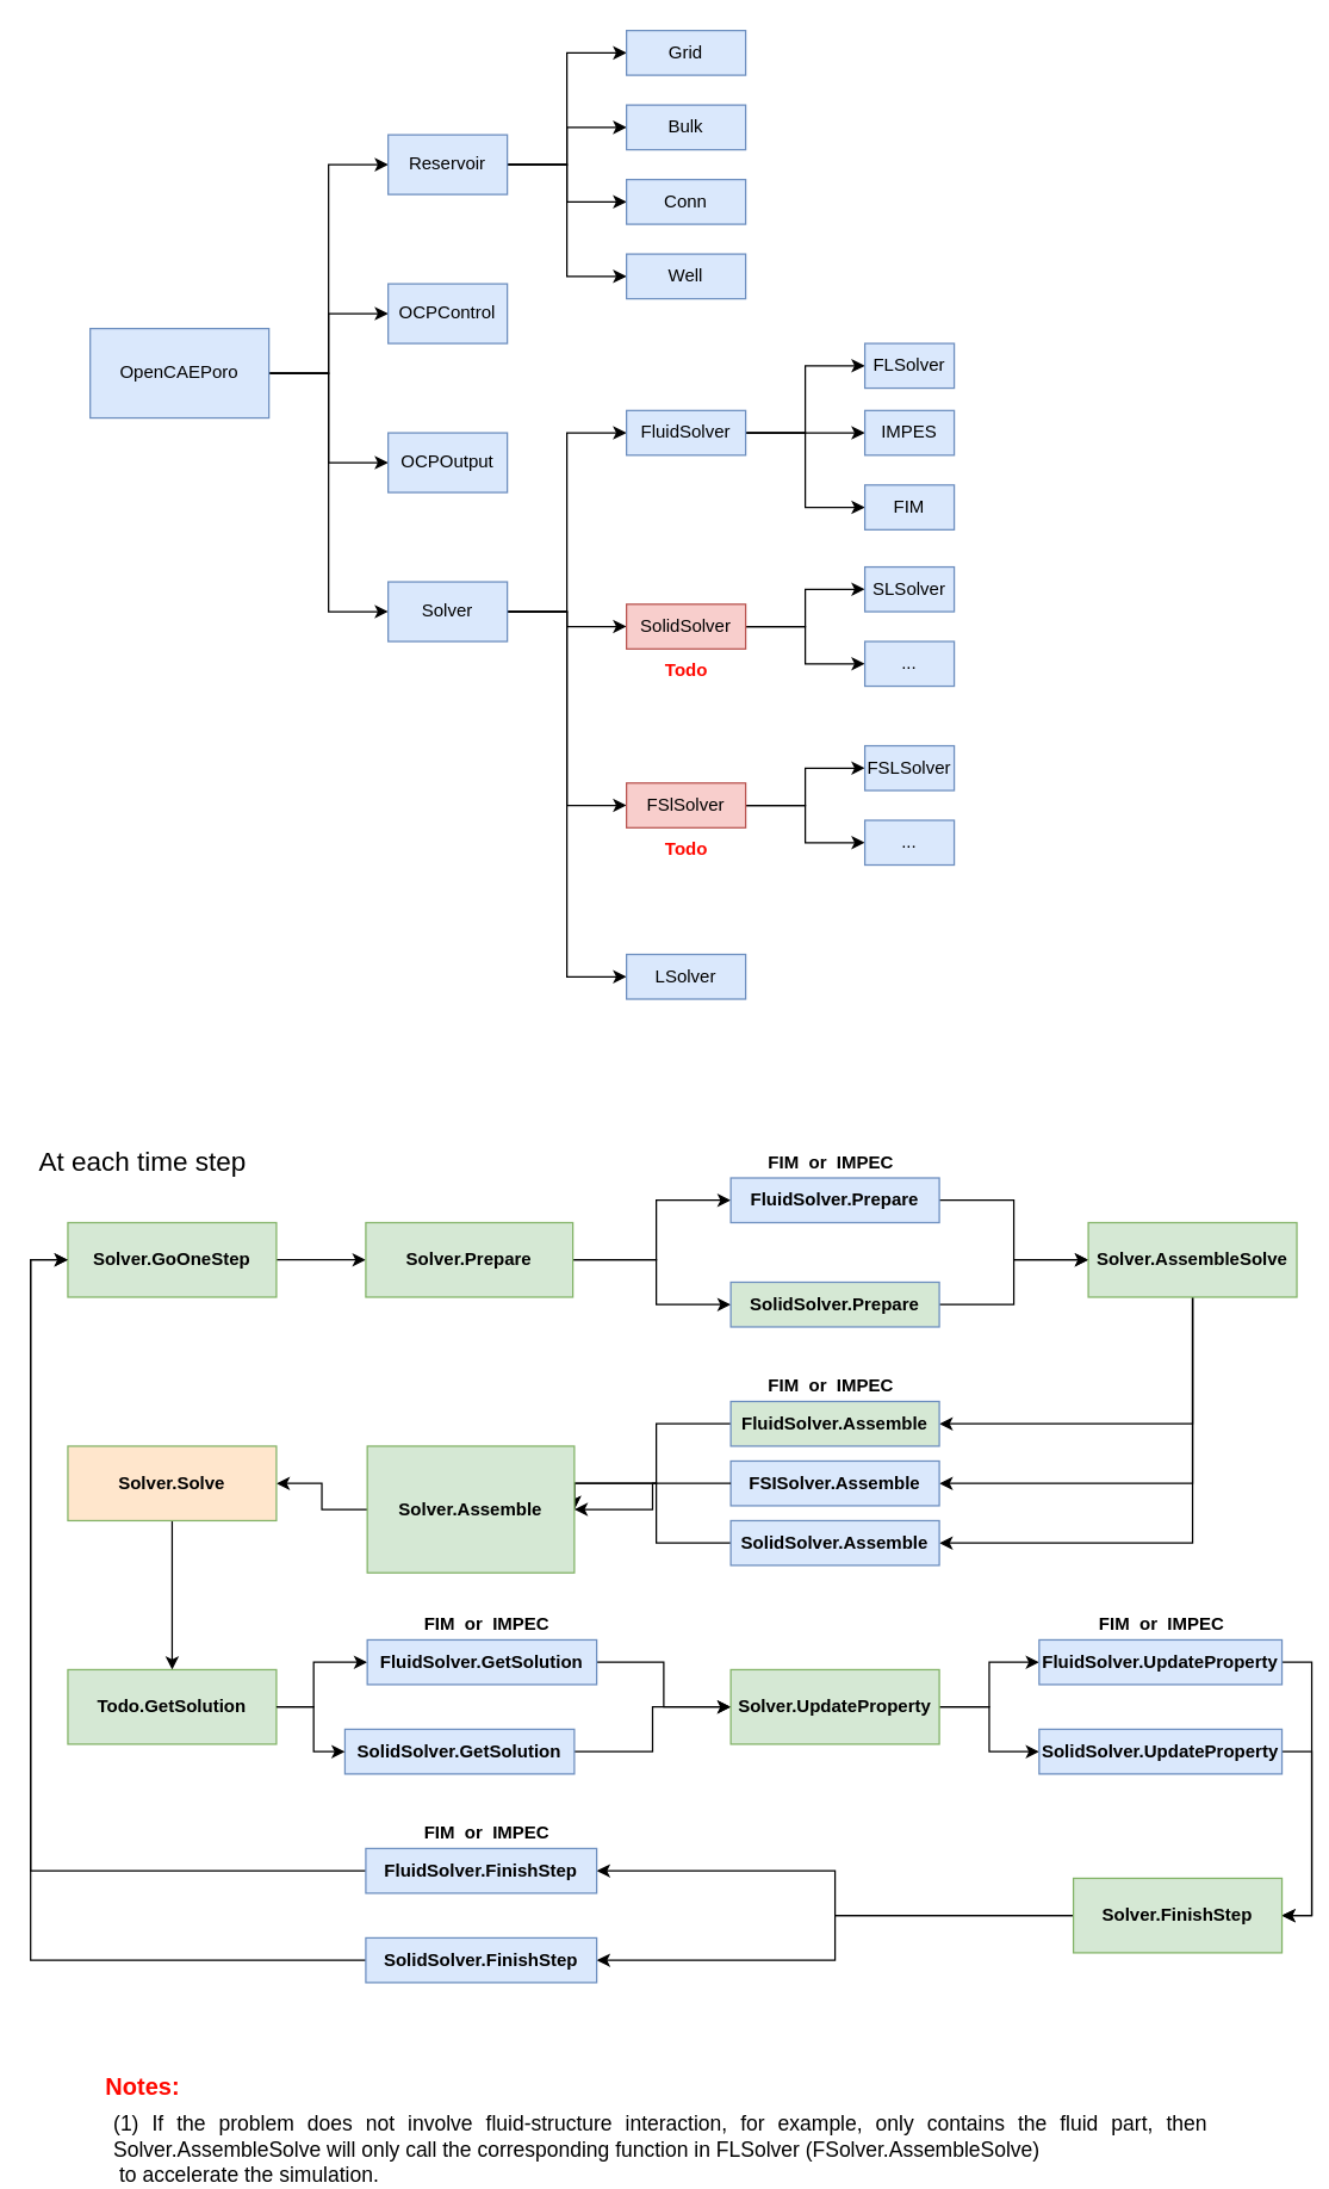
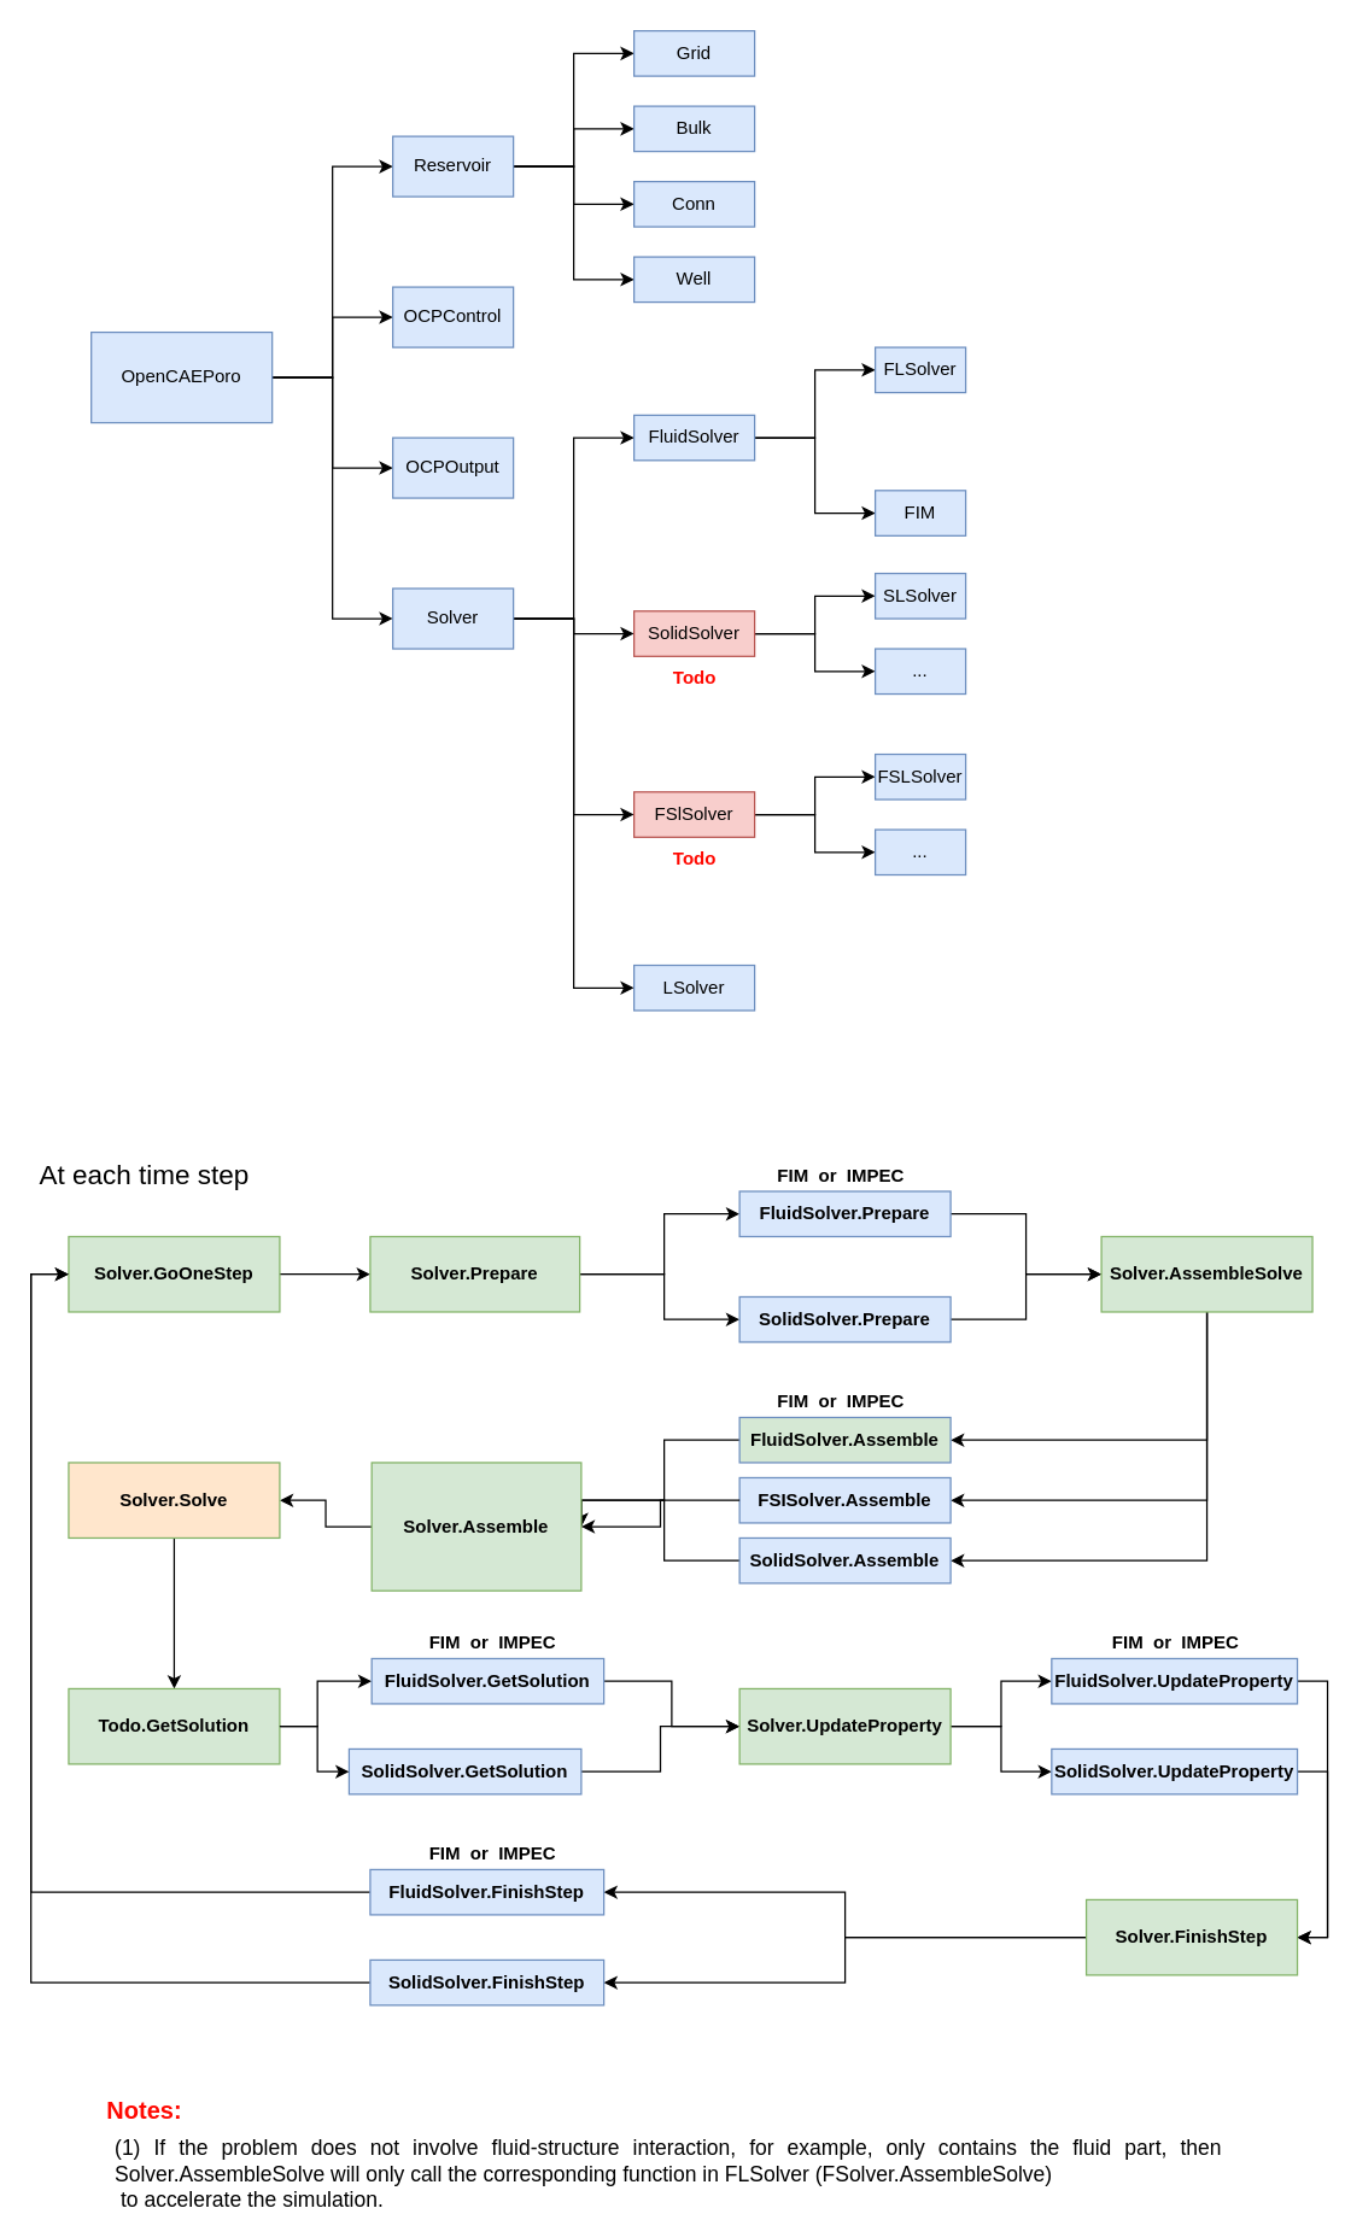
- <mxCell id="24" style="edgeStyle=orthogonalEdgeStyle;rounded=0;orthogonalLoop=1;jettySize=auto;html=1;exitX=1;exitY=0.5;exitDx=0;exitDy=0;entryX=0;entryY=0.5;entryDx=0;entryDy=0;" parent="1" source="26" target="31" edge="1"><mxGeometry relative="1" as="geometry" /></mxCell>
- <mxCell id="31" value="IMPES" style="rounded=0;whiteSpace=wrap;html=1;fillColor=#dae8fc;strokeColor=#6c8ebf;" parent="1" vertex="1"><mxGeometry x="580" y="275" width="60" height="30" as="geometry" /></mxCell>
- <mxCell id="52" value="&lt;b&gt;SolidSolver.Prepare&lt;/b&gt;" style="rounded=0;whiteSpace=wrap;html=1;fillColor=#d5e8d4;strokeColor=#6c8ebf;" parent="1" vertex="1"><mxGeometry x="490" y="860" width="140" height="30" as="geometry" /></mxCell>
+ <mxCell id="52" value="&lt;b&gt;SolidSolver.Prepare&lt;/b&gt;" style="rounded=0;whiteSpace=wrap;html=1;fillColor=#dae8fc;strokeColor=#6c8ebf;" parent="1" vertex="1"><mxGeometry x="490" y="860" width="140" height="30" as="geometry" /></mxCell>
